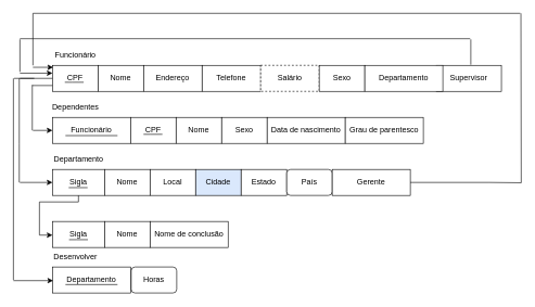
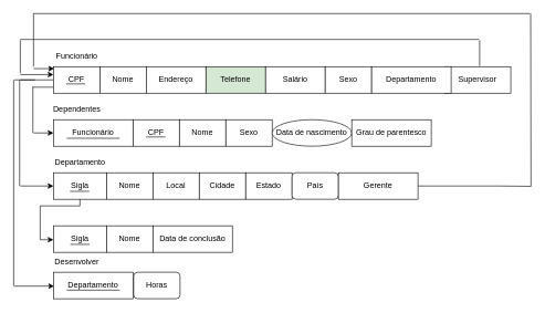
- <mxCell id="6" value="Telefone" style="rounded=0;whiteSpace=wrap;html=1;" vertex="1" parent="1"><mxGeometry x="310" y="100" width="90" height="40" as="geometry" /></mxCell>
+ <mxCell id="6" value="Telefone" style="rounded=0;whiteSpace=wrap;html=1;fillColor=#d5e8d4;" vertex="1" parent="1"><mxGeometry x="310" y="100" width="90" height="40" as="geometry" /></mxCell>
- <mxCell id="7" value="Salário" style="rounded=0;whiteSpace=wrap;html=1;dashed=1;" vertex="1" parent="1"><mxGeometry x="400" y="100" width="90" height="40" as="geometry" /></mxCell>
+ <mxCell id="7" value="Salário" style="rounded=0;whiteSpace=wrap;html=1;" vertex="1" parent="1"><mxGeometry x="400" y="100" width="90" height="40" as="geometry" /></mxCell>
- <mxCell id="14" value="Data de nascimento" style="rounded=0;whiteSpace=wrap;html=1;" vertex="1" parent="1"><mxGeometry x="410" y="180" width="120" height="40" as="geometry" /></mxCell>
+ <mxCell id="14" value="Data de nascimento" style="ellipse;whiteSpace=wrap;html=1;" vertex="1" parent="1"><mxGeometry x="410" y="180" width="120" height="40" as="geometry" /></mxCell>
- <mxCell id="23" value="Cidade" style="rounded=0;whiteSpace=wrap;html=1;fillColor=#dae8fc;" vertex="1" parent="1"><mxGeometry x="300" y="260" width="70" height="40" as="geometry" /></mxCell>
+ <mxCell id="23" value="Cidade" style="rounded=0;whiteSpace=wrap;html=1;" vertex="1" parent="1"><mxGeometry x="300" y="260" width="70" height="40" as="geometry" /></mxCell>
- <mxCell id="32" value="Nome de conclusão" style="rounded=0;whiteSpace=wrap;html=1;" vertex="1" parent="1"><mxGeometry x="230" y="340" width="120" height="40" as="geometry" /></mxCell>
+ <mxCell id="32" value="Data de conclusão" style="rounded=0;whiteSpace=wrap;html=1;" vertex="1" parent="1"><mxGeometry x="230" y="340" width="120" height="40" as="geometry" /></mxCell>
